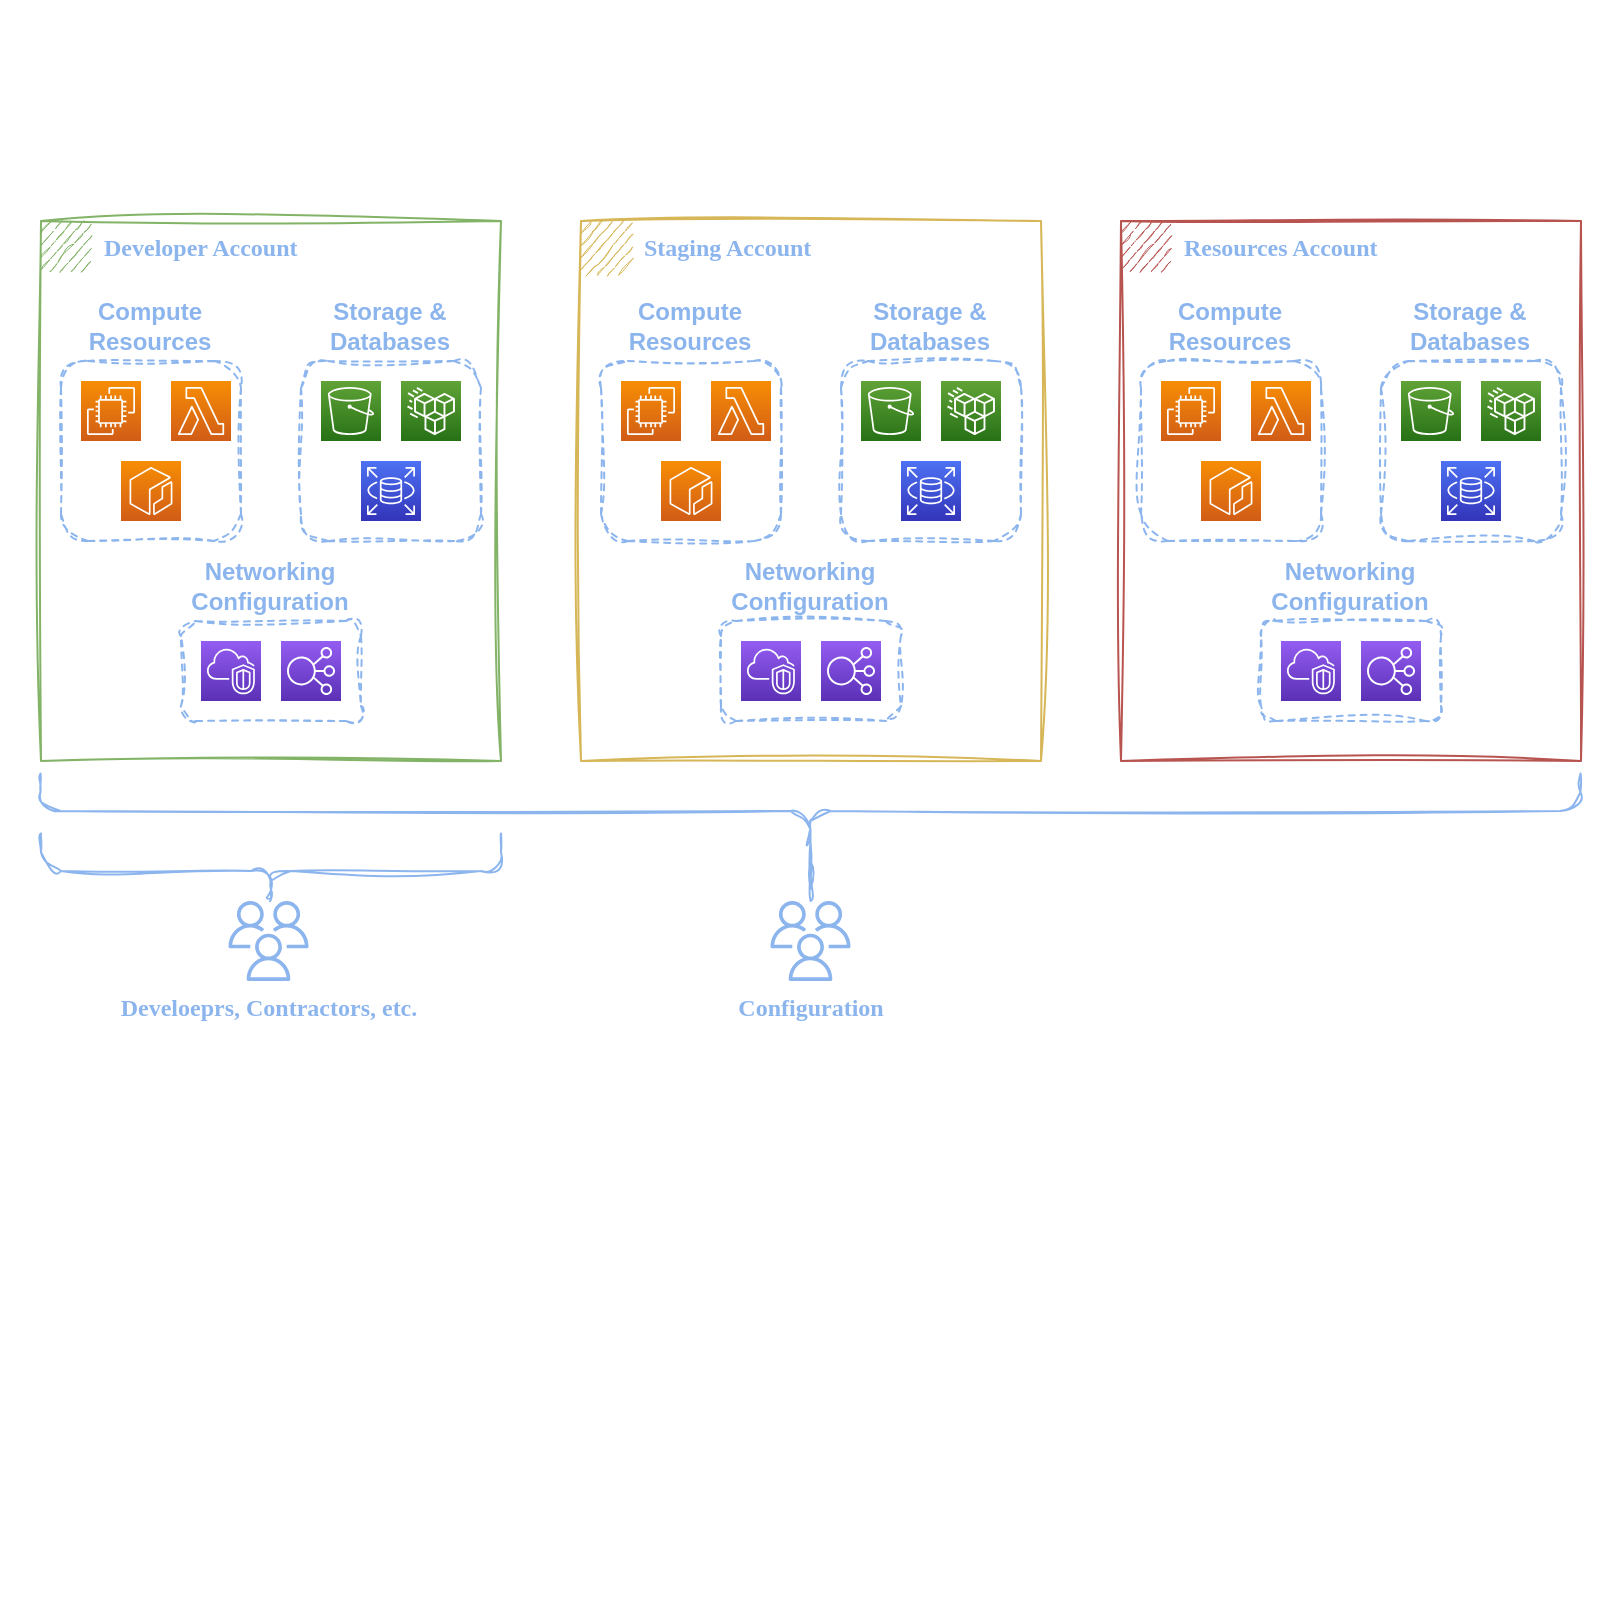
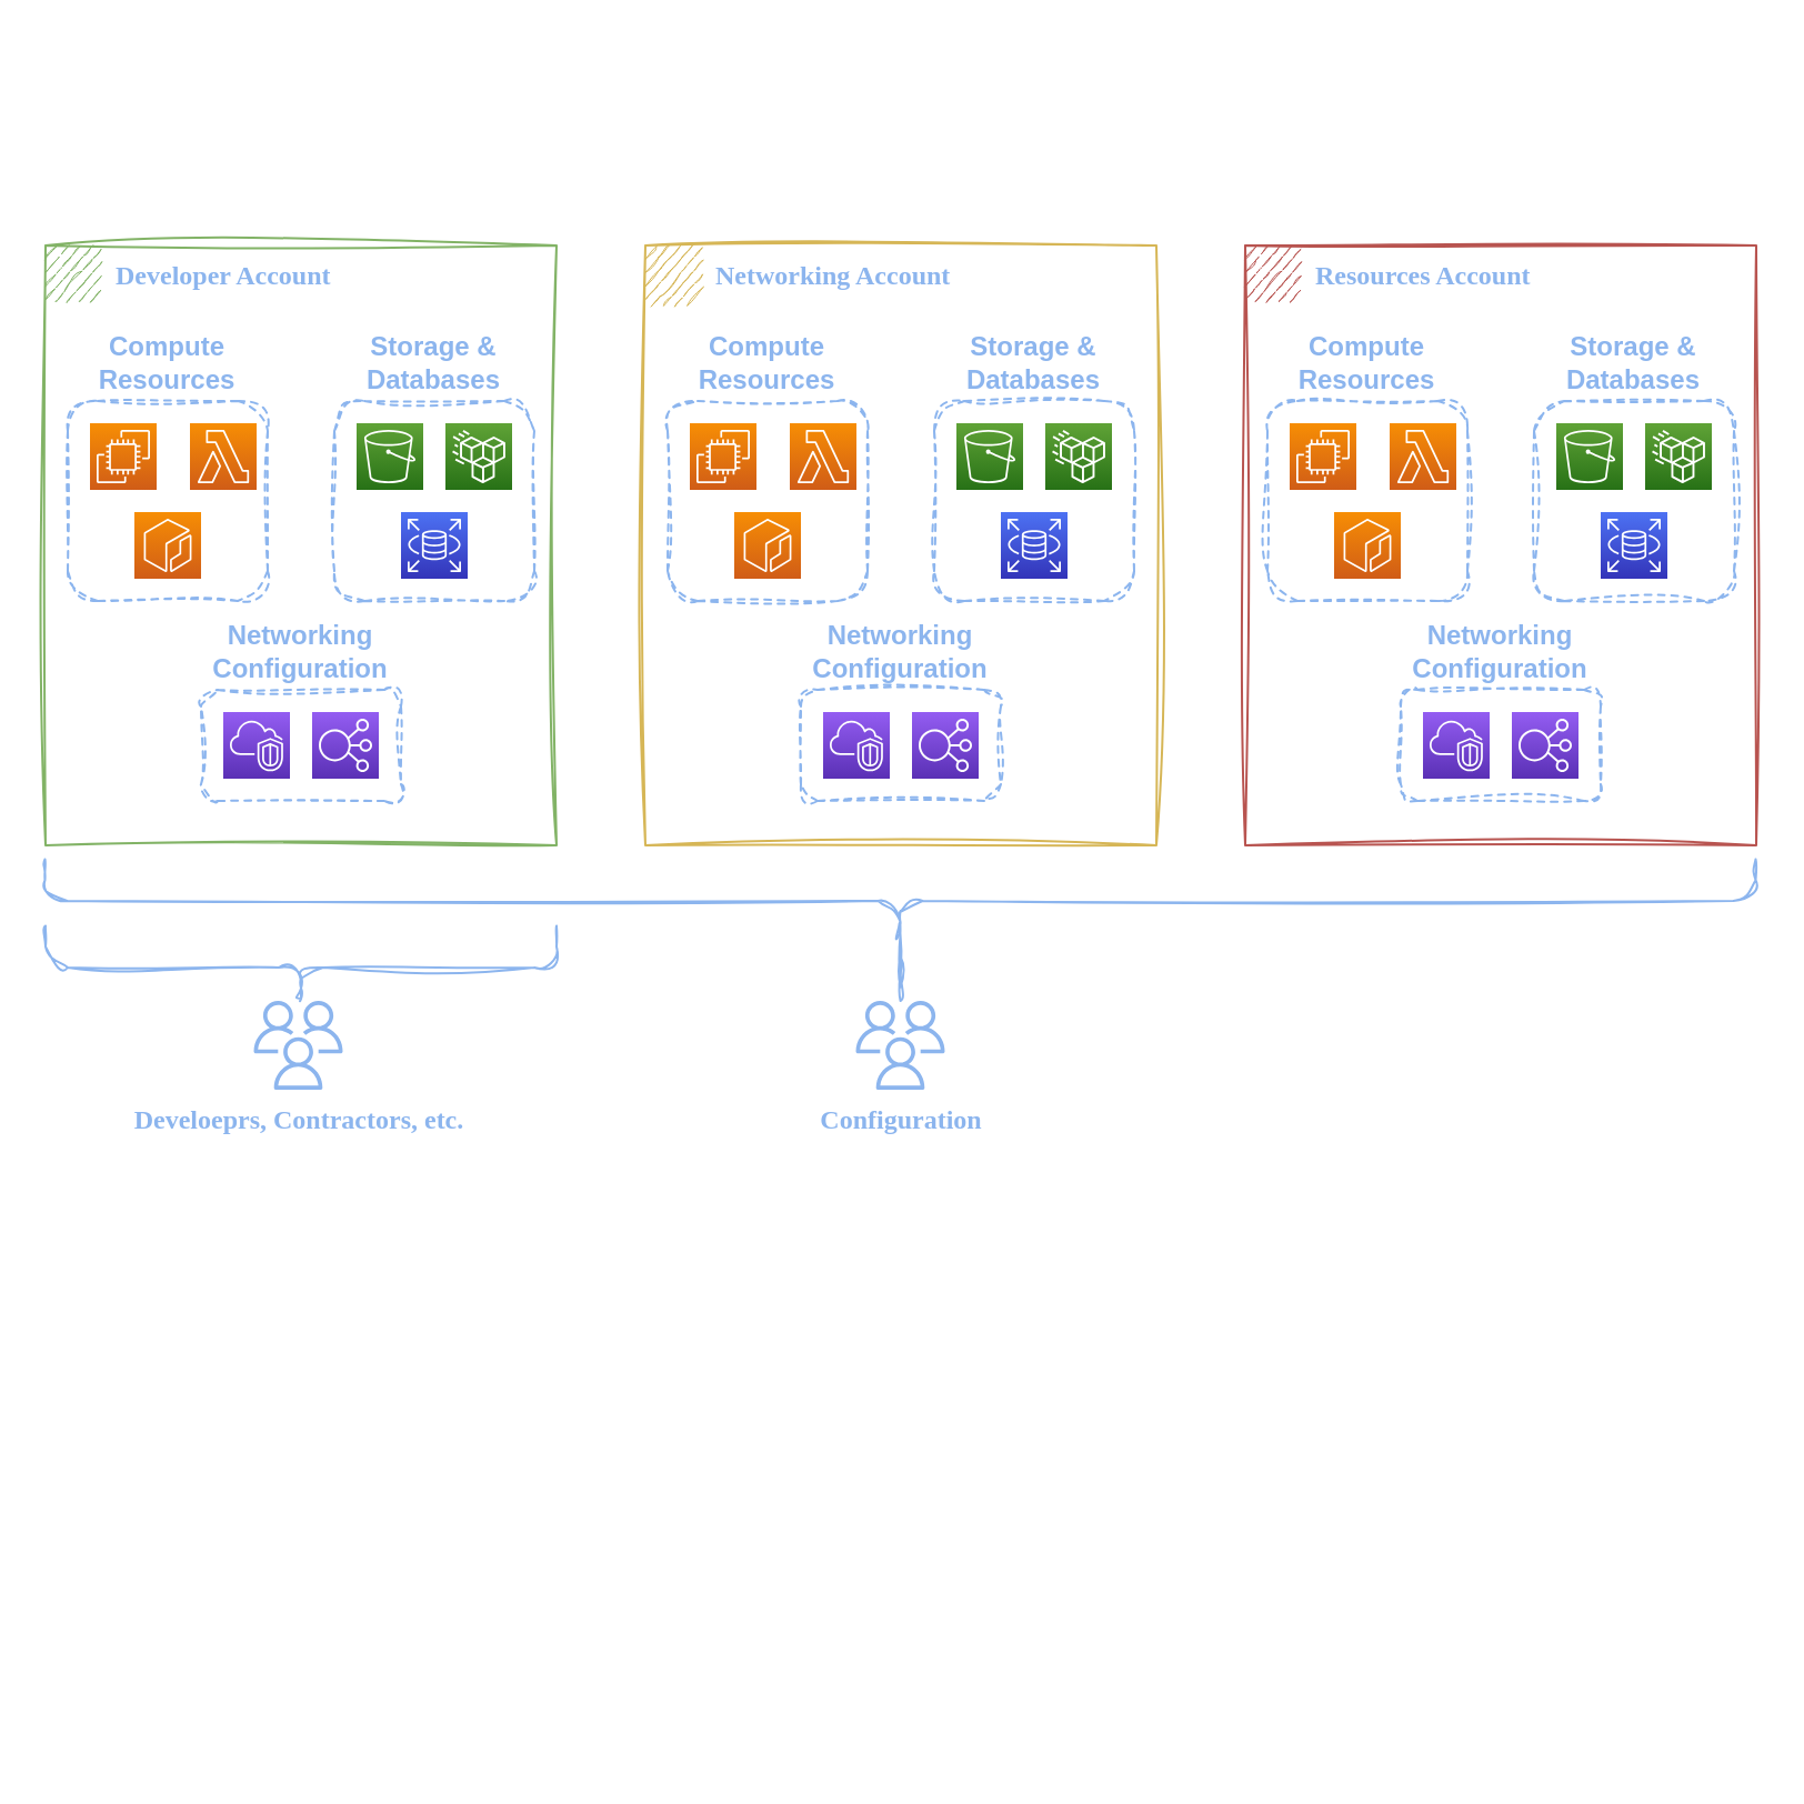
- <mxCell id="14" value="&lt;font face=&quot;Verdana&quot;&gt;&lt;b&gt;Staging Account&lt;/b&gt;&lt;br&gt;&lt;/font&gt;" style="points=[[0,0],[0.25,0],[0.5,0],[0.75,0],[1,0],[1,0.25],[1,0.5],[1,0.75],[1,1],[0.75,1],[0.5,1],[0.25,1],[0,1],[0,0.75],[0,0.5],[0,0.25]];outlineConnect=0;html=1;whiteSpace=wrap;fontSize=12;fontStyle=0;container=1;pointerEvents=0;collapsible=0;recursiveResize=0;shape=mxgraph.aws4.group;grIcon=mxgraph.aws4.group_account;strokeColor=#d6b656;fillColor=none;verticalAlign=top;align=left;spacingLeft=30;dashed=0;sketch=1;curveFitting=1;jiggle=2;fontColor=#8CB5EE;" vertex="1" parent="1"><mxGeometry x="290" y="110" width="230" height="270" as="geometry" /></mxCell>
+ <mxCell id="14" value="&lt;font face=&quot;Verdana&quot;&gt;&lt;b&gt;Networking Account&lt;/b&gt;&lt;br&gt;&lt;/font&gt;" style="points=[[0,0],[0.25,0],[0.5,0],[0.75,0],[1,0],[1,0.25],[1,0.5],[1,0.75],[1,1],[0.75,1],[0.5,1],[0.25,1],[0,1],[0,0.75],[0,0.5],[0,0.25]];outlineConnect=0;html=1;whiteSpace=wrap;fontSize=12;fontStyle=0;container=1;pointerEvents=0;collapsible=0;recursiveResize=0;shape=mxgraph.aws4.group;grIcon=mxgraph.aws4.group_account;strokeColor=#d6b656;fillColor=none;verticalAlign=top;align=left;spacingLeft=30;dashed=0;sketch=1;curveFitting=1;jiggle=2;fontColor=#8CB5EE;" vertex="1" parent="1"><mxGeometry x="290" y="110" width="230" height="270" as="geometry" /></mxCell>
